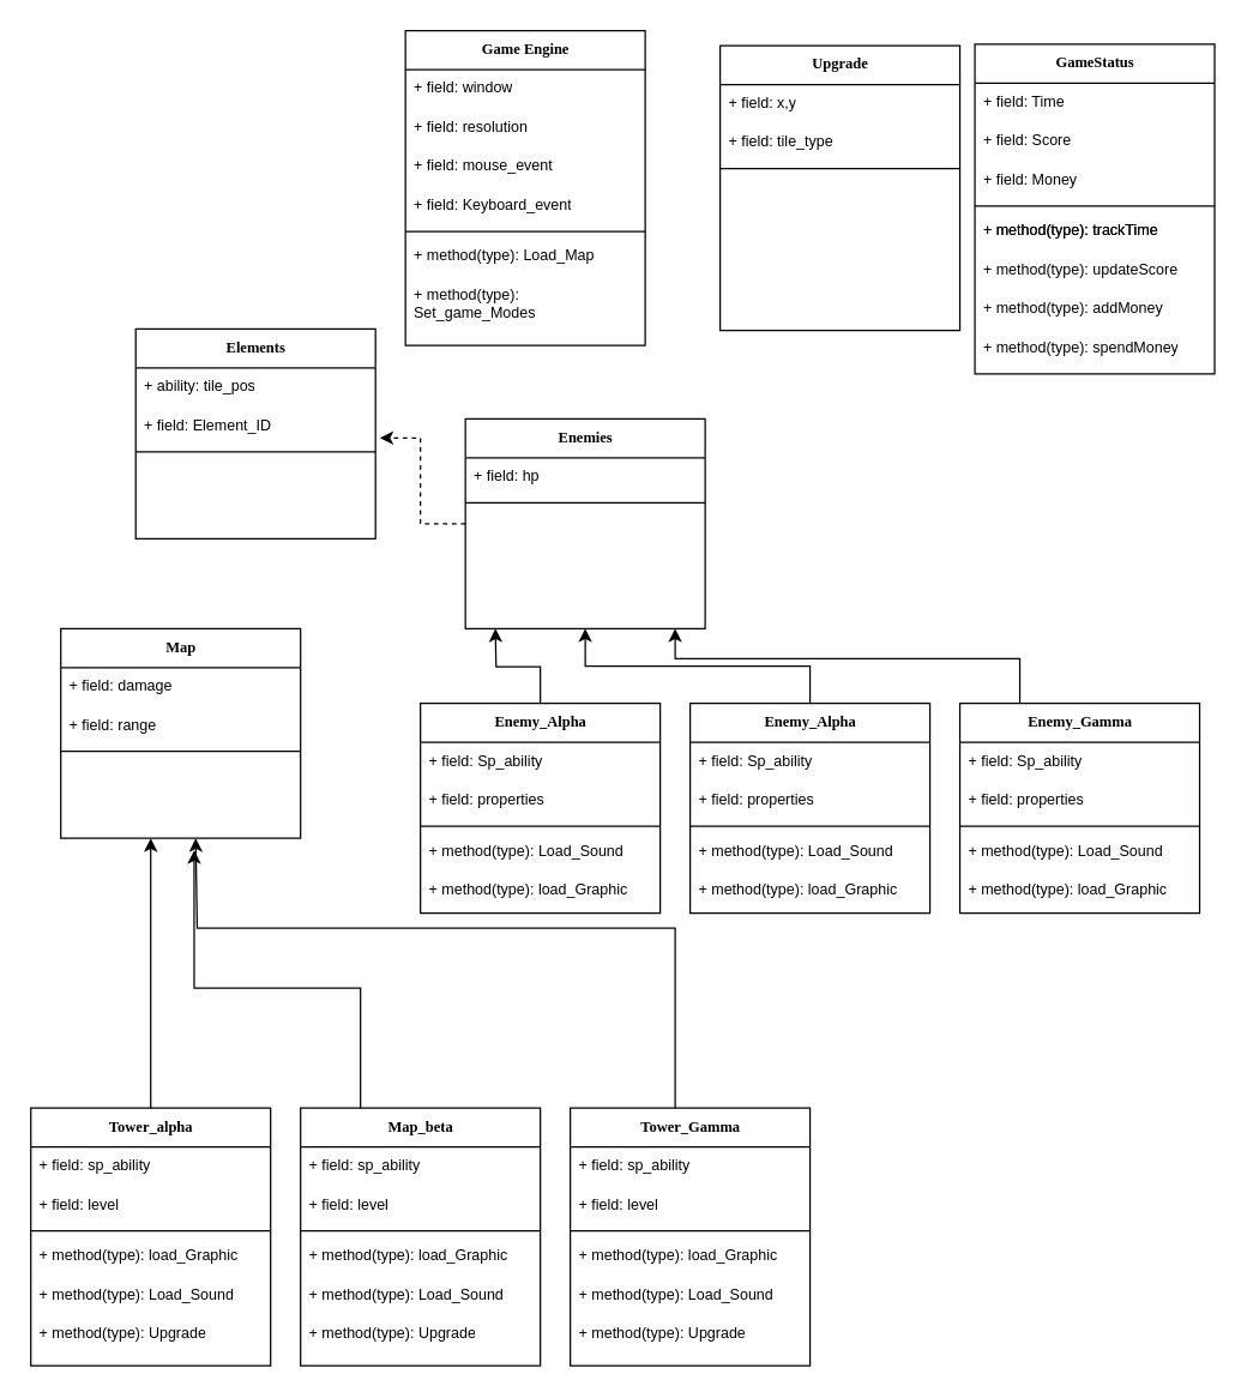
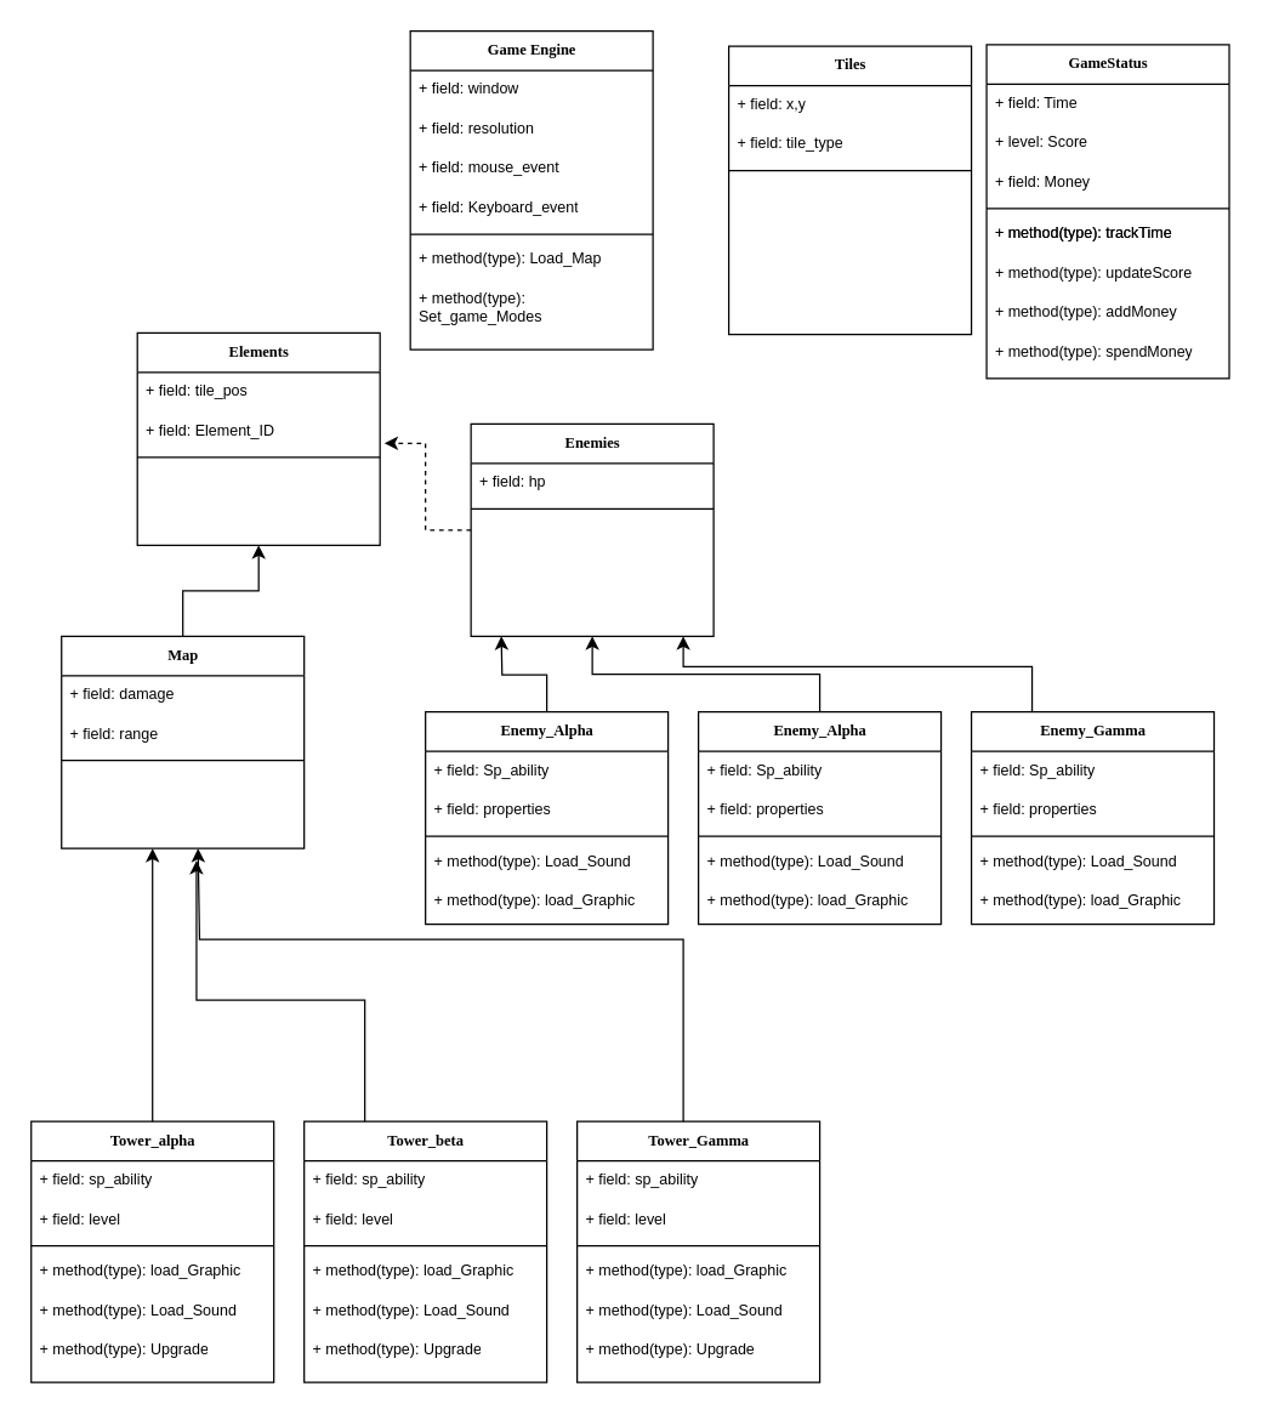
- <mxCell id="10" value="Upgrade" style="swimlane;html=1;fontStyle=1;align=center;verticalAlign=top;childLayout=stackLayout;horizontal=1;startSize=26;horizontalStack=0;resizeParent=1;resizeLast=0;collapsible=1;marginBottom=0;swimlaneFillColor=#ffffff;rounded=0;shadow=0;comic=0;labelBackgroundColor=none;strokeWidth=1;fillColor=none;fontFamily=Verdana;fontSize=10;" vertex="1" parent="1"><mxGeometry x="480" y="30" width="160" height="190" as="geometry" /></mxCell>
+ <mxCell id="10" value="Tiles" style="swimlane;html=1;fontStyle=1;align=center;verticalAlign=top;childLayout=stackLayout;horizontal=1;startSize=26;horizontalStack=0;resizeParent=1;resizeLast=0;collapsible=1;marginBottom=0;swimlaneFillColor=#ffffff;rounded=0;shadow=0;comic=0;labelBackgroundColor=none;strokeWidth=1;fillColor=none;fontFamily=Verdana;fontSize=10;" vertex="1" parent="1"><mxGeometry x="480" y="30" width="160" height="190" as="geometry" /></mxCell>
- <mxCell id="74" value="+ field: Score" style="text;html=1;strokeColor=none;fillColor=none;align=left;verticalAlign=top;spacingLeft=4;spacingRight=4;whiteSpace=wrap;overflow=hidden;rotatable=0;points=[[0,0.5],[1,0.5]];portConstraint=eastwest;fontSize=10;" vertex="1" parent="72"><mxGeometry y="52" width="160" height="26" as="geometry" /></mxCell>
+ <mxCell id="74" value="+ level: Score" style="text;html=1;strokeColor=none;fillColor=none;align=left;verticalAlign=top;spacingLeft=4;spacingRight=4;whiteSpace=wrap;overflow=hidden;rotatable=0;points=[[0,0.5],[1,0.5]];portConstraint=eastwest;fontSize=10;" vertex="1" parent="72"><mxGeometry y="52" width="160" height="26" as="geometry" /></mxCell>
- <mxCell id="15" value="+ ability: tile_pos" style="text;html=1;strokeColor=none;fillColor=none;align=left;verticalAlign=top;spacingLeft=4;spacingRight=4;whiteSpace=wrap;overflow=hidden;rotatable=0;points=[[0,0.5],[1,0.5]];portConstraint=eastwest;fontSize=10;" vertex="1" parent="14"><mxGeometry y="26" width="160" height="26" as="geometry" /></mxCell>
+ <mxCell id="15" value="+ field: tile_pos" style="text;html=1;strokeColor=none;fillColor=none;align=left;verticalAlign=top;spacingLeft=4;spacingRight=4;whiteSpace=wrap;overflow=hidden;rotatable=0;points=[[0,0.5],[1,0.5]];portConstraint=eastwest;fontSize=10;" vertex="1" parent="14"><mxGeometry y="26" width="160" height="26" as="geometry" /></mxCell>
+ <mxCell id="18" style="edgeStyle=orthogonalEdgeStyle;rounded=0;orthogonalLoop=1;jettySize=auto;html=1;entryX=0.5;entryY=1;entryDx=0;entryDy=0;fontSize=10;" edge="1" parent="1" source="19" target="14"><mxGeometry relative="1" as="geometry" /></mxCell>
- <mxCell id="43" value="Map_beta" style="swimlane;html=1;fontStyle=1;align=center;verticalAlign=top;childLayout=stackLayout;horizontal=1;startSize=26;horizontalStack=0;resizeParent=1;resizeLast=0;collapsible=1;marginBottom=0;swimlaneFillColor=#ffffff;rounded=0;shadow=0;comic=0;labelBackgroundColor=none;strokeWidth=1;fillColor=none;fontFamily=Verdana;fontSize=10;" vertex="1" parent="1"><mxGeometry x="200" y="739" width="160" height="172" as="geometry" /></mxCell>
+ <mxCell id="43" value="Tower_beta" style="swimlane;html=1;fontStyle=1;align=center;verticalAlign=top;childLayout=stackLayout;horizontal=1;startSize=26;horizontalStack=0;resizeParent=1;resizeLast=0;collapsible=1;marginBottom=0;swimlaneFillColor=#ffffff;rounded=0;shadow=0;comic=0;labelBackgroundColor=none;strokeWidth=1;fillColor=none;fontFamily=Verdana;fontSize=10;" vertex="1" parent="1"><mxGeometry x="200" y="739" width="160" height="172" as="geometry" /></mxCell>
